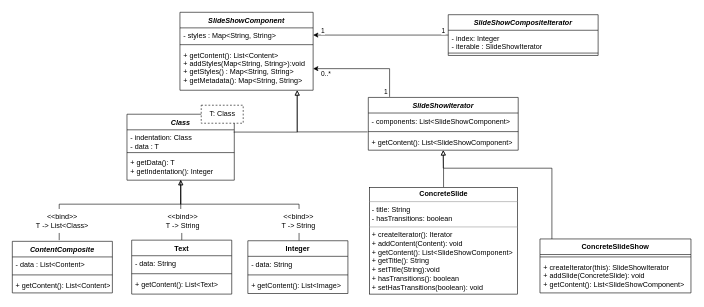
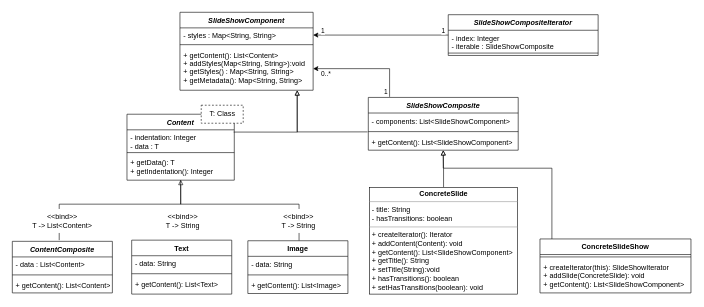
- <mxCell id="48" value="- index: Integer&#10;- iterable : SlideShowIterator" style="text;strokeColor=none;fillColor=none;align=left;verticalAlign=top;spacingLeft=4;spacingRight=4;overflow=hidden;rotatable=0;points=[[0,0.5],[1,0.5]];portConstraint=eastwest;" vertex="1" parent="47"><mxGeometry y="26" width="250" height="34" as="geometry" /></mxCell>
+ <mxCell id="48" value="- index: Integer&#10;- iterable : SlideShowComposite" style="text;strokeColor=none;fillColor=none;align=left;verticalAlign=top;spacingLeft=4;spacingRight=4;overflow=hidden;rotatable=0;points=[[0,0.5],[1,0.5]];portConstraint=eastwest;" vertex="1" parent="47"><mxGeometry y="26" width="250" height="34" as="geometry" /></mxCell>
- <mxCell id="40" value="SlideShowIterator" style="swimlane;fontStyle=3;align=center;verticalAlign=top;childLayout=stackLayout;horizontal=1;startSize=26;horizontalStack=0;resizeParent=1;resizeParentMax=0;resizeLast=0;collapsible=1;marginBottom=0;" vertex="1" parent="1"><mxGeometry x="613.69" y="162" width="250" height="88" as="geometry" /></mxCell>
+ <mxCell id="40" value="SlideShowComposite" style="swimlane;fontStyle=3;align=center;verticalAlign=top;childLayout=stackLayout;horizontal=1;startSize=26;horizontalStack=0;resizeParent=1;resizeParentMax=0;resizeLast=0;collapsible=1;marginBottom=0;" vertex="1" parent="1"><mxGeometry x="613.69" y="162" width="250" height="88" as="geometry" /></mxCell>
- <mxCell id="26" value="Class" style="swimlane;fontStyle=3;align=center;verticalAlign=top;childLayout=stackLayout;horizontal=1;startSize=26;horizontalStack=0;resizeParent=1;resizeParentMax=0;resizeLast=0;collapsible=1;marginBottom=0;" vertex="1" parent="1"><mxGeometry x="211.21" y="190" width="178.99" height="110" as="geometry" /></mxCell>
+ <mxCell id="26" value="Content" style="swimlane;fontStyle=3;align=center;verticalAlign=top;childLayout=stackLayout;horizontal=1;startSize=26;horizontalStack=0;resizeParent=1;resizeParentMax=0;resizeLast=0;collapsible=1;marginBottom=0;" vertex="1" parent="1"><mxGeometry x="211.21" y="190" width="178.99" height="110" as="geometry" /></mxCell>
- <mxCell id="27" value="- indentation: Class&#10;- data : T" style="text;strokeColor=none;fillColor=none;align=left;verticalAlign=top;spacingLeft=4;spacingRight=4;overflow=hidden;rotatable=0;points=[[0,0.5],[1,0.5]];portConstraint=eastwest;" vertex="1" parent="26"><mxGeometry y="26" width="178.99" height="34" as="geometry" /></mxCell>
+ <mxCell id="27" value="- indentation: Integer&#10;- data : T" style="text;strokeColor=none;fillColor=none;align=left;verticalAlign=top;spacingLeft=4;spacingRight=4;overflow=hidden;rotatable=0;points=[[0,0.5],[1,0.5]];portConstraint=eastwest;" vertex="1" parent="26"><mxGeometry y="26" width="178.99" height="34" as="geometry" /></mxCell>
- <mxCell id="37" value="&amp;lt;&amp;lt;bind&amp;gt;&amp;gt;&lt;br&gt;T -&amp;gt; List&amp;lt;Class&amp;gt;" style="text;html=1;align=center;verticalAlign=middle;resizable=0;points=[];autosize=1;strokeColor=none;fillColor=default;dashed=1;" vertex="1" parent="1"><mxGeometry x="43.44" y="348" width="120" height="40" as="geometry" /></mxCell>
+ <mxCell id="37" value="&amp;lt;&amp;lt;bind&amp;gt;&amp;gt;&lt;br&gt;T -&amp;gt; List&amp;lt;Content&amp;gt;" style="text;html=1;align=center;verticalAlign=middle;resizable=0;points=[];autosize=1;strokeColor=none;fillColor=default;dashed=1;" vertex="1" parent="1"><mxGeometry x="43.44" y="348" width="120" height="40" as="geometry" /></mxCell>
- <mxCell id="10" style="edgeStyle=orthogonalEdgeStyle;rounded=0;orthogonalLoop=1;jettySize=auto;html=1;entryX=0.501;entryY=1;entryDx=0;entryDy=0;entryPerimeter=0;startArrow=none;startFill=0;endArrow=block;endFill=0;" edge="1" parent="1" source="11" target="29"><mxGeometry relative="1" as="geometry" /></mxCell>
- <mxCell id="16" value="Integer" style="swimlane;fontStyle=1;align=center;verticalAlign=top;childLayout=stackLayout;horizontal=1;startSize=26;horizontalStack=0;resizeParent=1;resizeParentMax=0;resizeLast=0;collapsible=1;marginBottom=0;" vertex="1" parent="1"><mxGeometry x="412.81" y="401" width="166.88" height="88" as="geometry" /></mxCell>
+ <mxCell id="16" value="Image" style="swimlane;fontStyle=1;align=center;verticalAlign=top;childLayout=stackLayout;horizontal=1;startSize=26;horizontalStack=0;resizeParent=1;resizeParentMax=0;resizeLast=0;collapsible=1;marginBottom=0;" vertex="1" parent="1"><mxGeometry x="412.81" y="401" width="166.88" height="88" as="geometry" /></mxCell>
